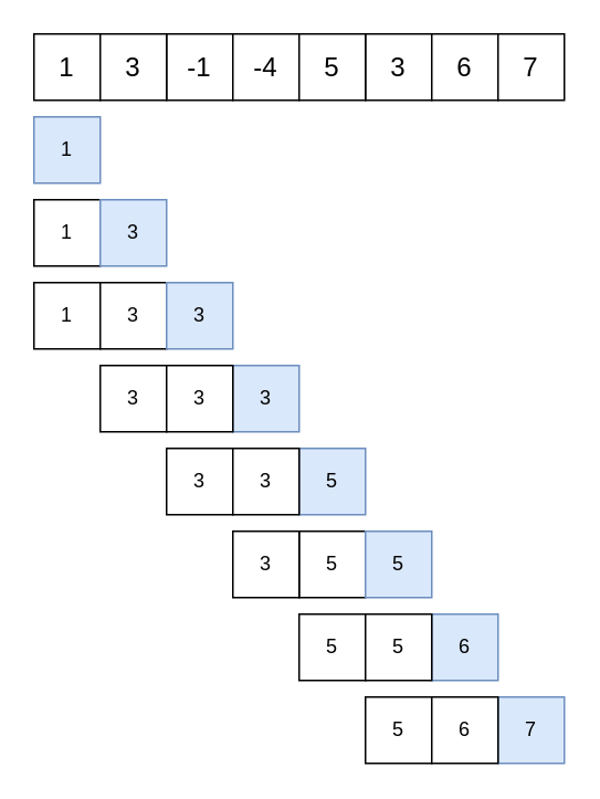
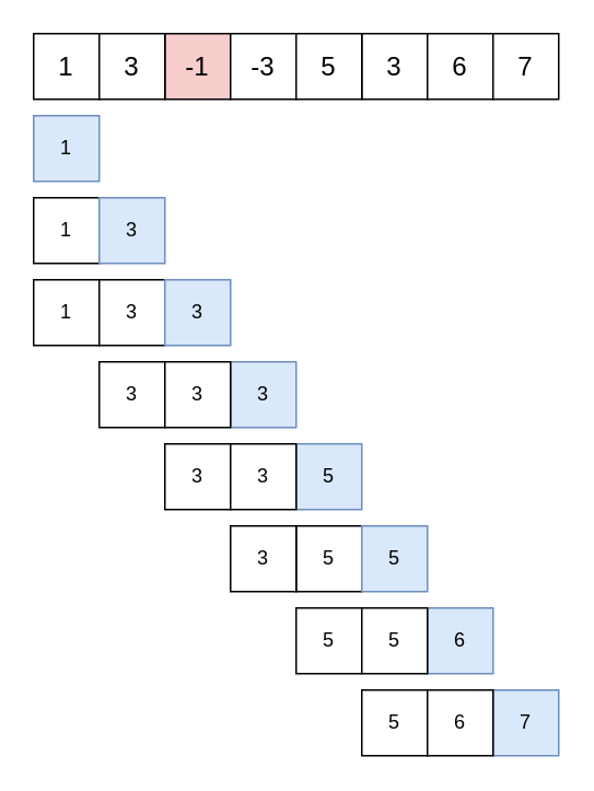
- <mxCell id="4" value="-1" style="rounded=0;whiteSpace=wrap;html=1;fontSize=16;" vertex="1" parent="2"><mxGeometry x="80" width="40" height="40" as="geometry" /></mxCell>
+ <mxCell id="4" value="-1" style="rounded=0;whiteSpace=wrap;html=1;fontSize=16;fillColor=#f8cecc;" vertex="1" parent="2"><mxGeometry x="80" width="40" height="40" as="geometry" /></mxCell>
- <mxCell id="5" value="-4" style="rounded=0;whiteSpace=wrap;html=1;fontSize=16;" vertex="1" parent="2"><mxGeometry x="120" width="40" height="40" as="geometry" /></mxCell>
+ <mxCell id="5" value="-3" style="rounded=0;whiteSpace=wrap;html=1;fontSize=16;" vertex="1" parent="2"><mxGeometry x="120" width="40" height="40" as="geometry" /></mxCell>
